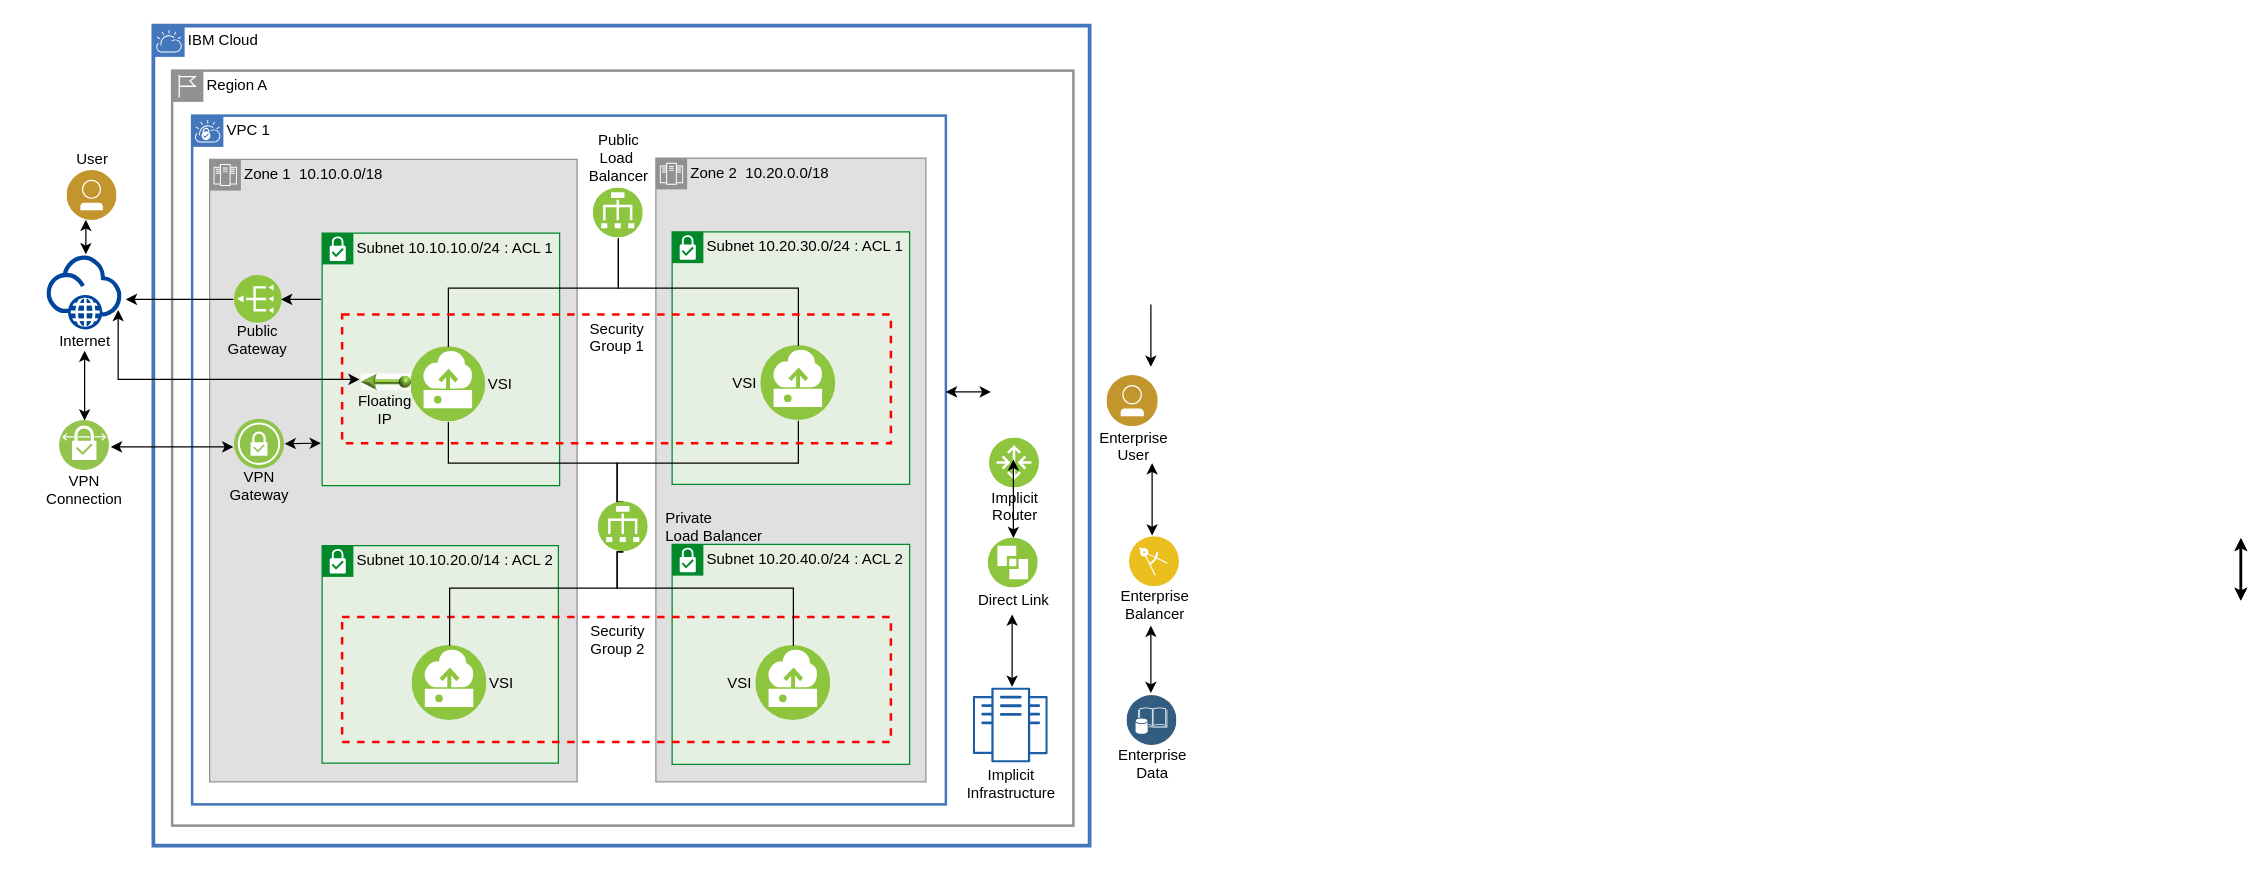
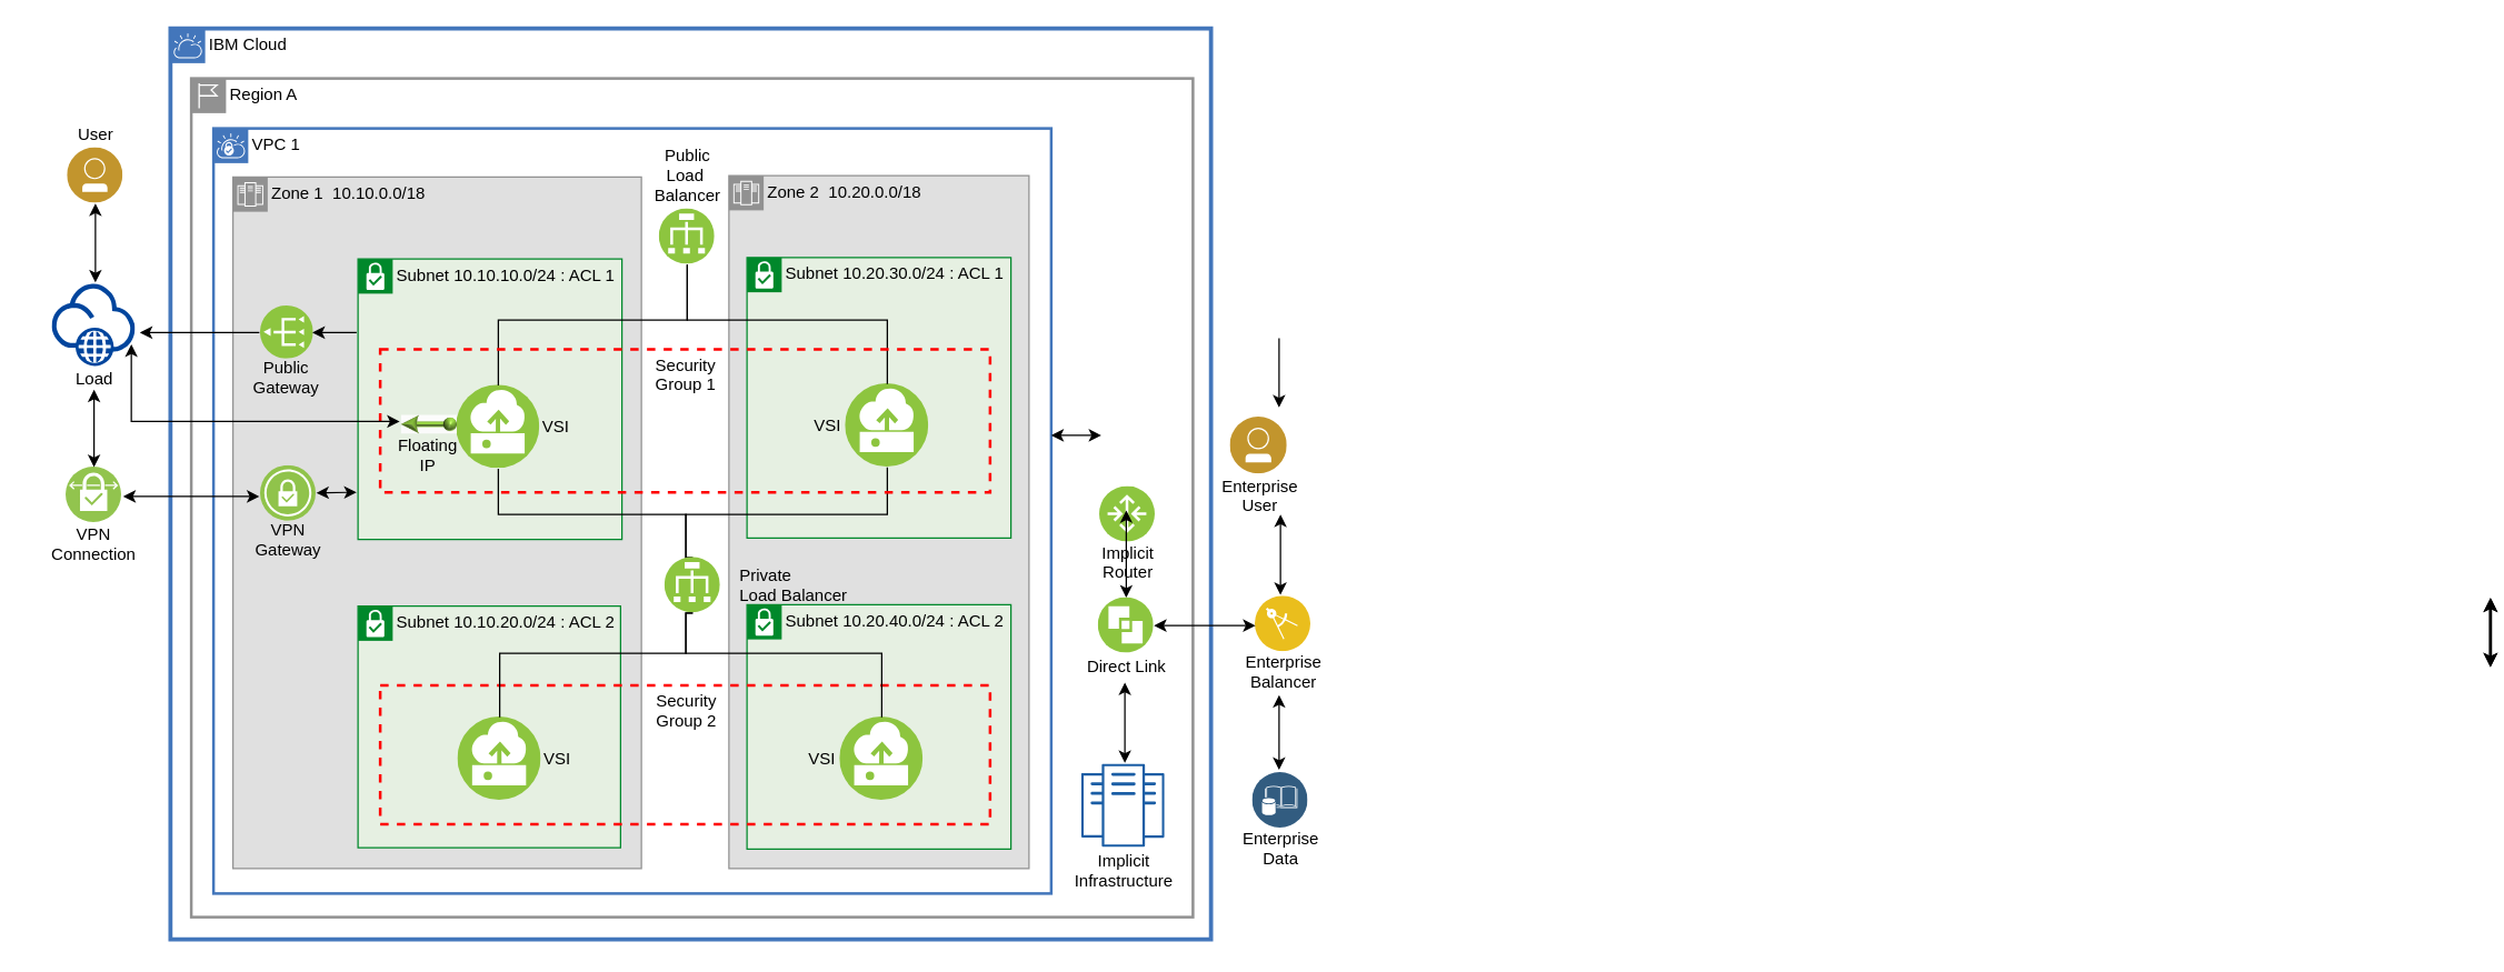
- <mxCell id="5" value="User" style="aspect=fixed;perimeter=ellipsePerimeter;html=1;align=center;shadow=0;dashed=0;image;image=img/lib/ibm/users/user.svg;labelPosition=center;verticalLabelPosition=top;verticalAlign=bottom;" parent="2" vertex="1"><mxGeometry x="33" y="116" width="40" height="40" as="geometry" /></mxCell>
+ <mxCell id="5" value="User" style="aspect=fixed;perimeter=ellipsePerimeter;html=1;align=center;shadow=0;dashed=0;image;image=img/lib/ibm/users/user.svg;labelPosition=center;verticalLabelPosition=top;verticalAlign=bottom;" parent="2" vertex="1"><mxGeometry x="28" y="86" width="40" height="40" as="geometry" /></mxCell>
- <mxCell id="4" value="Internet" style="aspect=fixed;perimeter=ellipsePerimeter;html=1;align=center;shadow=0;dashed=0;image;image=img/lib/ibm/vpc/Internet.svg;labelPosition=center;verticalLabelPosition=bottom;verticalAlign=top;fontSize=12;spacingTop=-5;" parent="2" vertex="1"><mxGeometry x="17" y="184" width="60" height="60" as="geometry" /></mxCell>
+ <mxCell id="4" value="Load" style="aspect=fixed;perimeter=ellipsePerimeter;html=1;align=center;shadow=0;dashed=0;image;image=img/lib/ibm/vpc/Internet.svg;labelPosition=center;verticalLabelPosition=bottom;verticalAlign=top;fontSize=12;spacingTop=-5;" parent="2" vertex="1"><mxGeometry x="17" y="184" width="60" height="60" as="geometry" /></mxCell>
- <mxCell id="24" value="&lt;div&gt;&lt;font style=&quot;font-size: 12px&quot;&gt;Subnet 10.10.20.0/14&lt;/font&gt; : ACL 2&lt;br&gt;&lt;/div&gt;" style="shape=mxgraph.ibm.box;prType=subnet;fontStyle=0;verticalAlign=top;align=left;spacingLeft=32;spacingTop=4;fillColor=#E6F0E2;rounded=0;whiteSpace=wrap;html=1;strokeColor=#00882B;strokeWidth=1;dashed=0;container=1;spacing=-4;collapsible=0;" parent="20" vertex="1"><mxGeometry x="90" y="309" width="189" height="174" as="geometry" /></mxCell>
+ <mxCell id="24" value="&lt;div&gt;&lt;font style=&quot;font-size: 12px&quot;&gt;Subnet 10.10.20.0/24&lt;/font&gt; : ACL 2&lt;br&gt;&lt;/div&gt;" style="shape=mxgraph.ibm.box;prType=subnet;fontStyle=0;verticalAlign=top;align=left;spacingLeft=32;spacingTop=4;fillColor=#E6F0E2;rounded=0;whiteSpace=wrap;html=1;strokeColor=#00882B;strokeWidth=1;dashed=0;container=1;spacing=-4;collapsible=0;" parent="20" vertex="1"><mxGeometry x="90" y="309" width="189" height="174" as="geometry" /></mxCell>
+ <mxCell id="54" value="" style="edgeStyle=elbowEdgeStyle;rounded=0;elbow=vertical;html=1;labelBackgroundColor=#ffffff;startArrow=classic;startFill=1;startSize=6;endArrow=classic;endFill=1;endSize=6;jettySize=auto;orthogonalLoop=1;strokeWidth=1;fontSize=14;exitX=1;exitY=0.5;exitDx=0;exitDy=0;" parent="1" source="50" target="10" edge="1"><mxGeometry width="60" height="60" relative="1" as="geometry"><mxPoint x="844" y="509.5" as="sourcePoint" /><mxPoint x="900" y="510" as="targetPoint" /><Array as="points" /></mxGeometry></mxCell>
